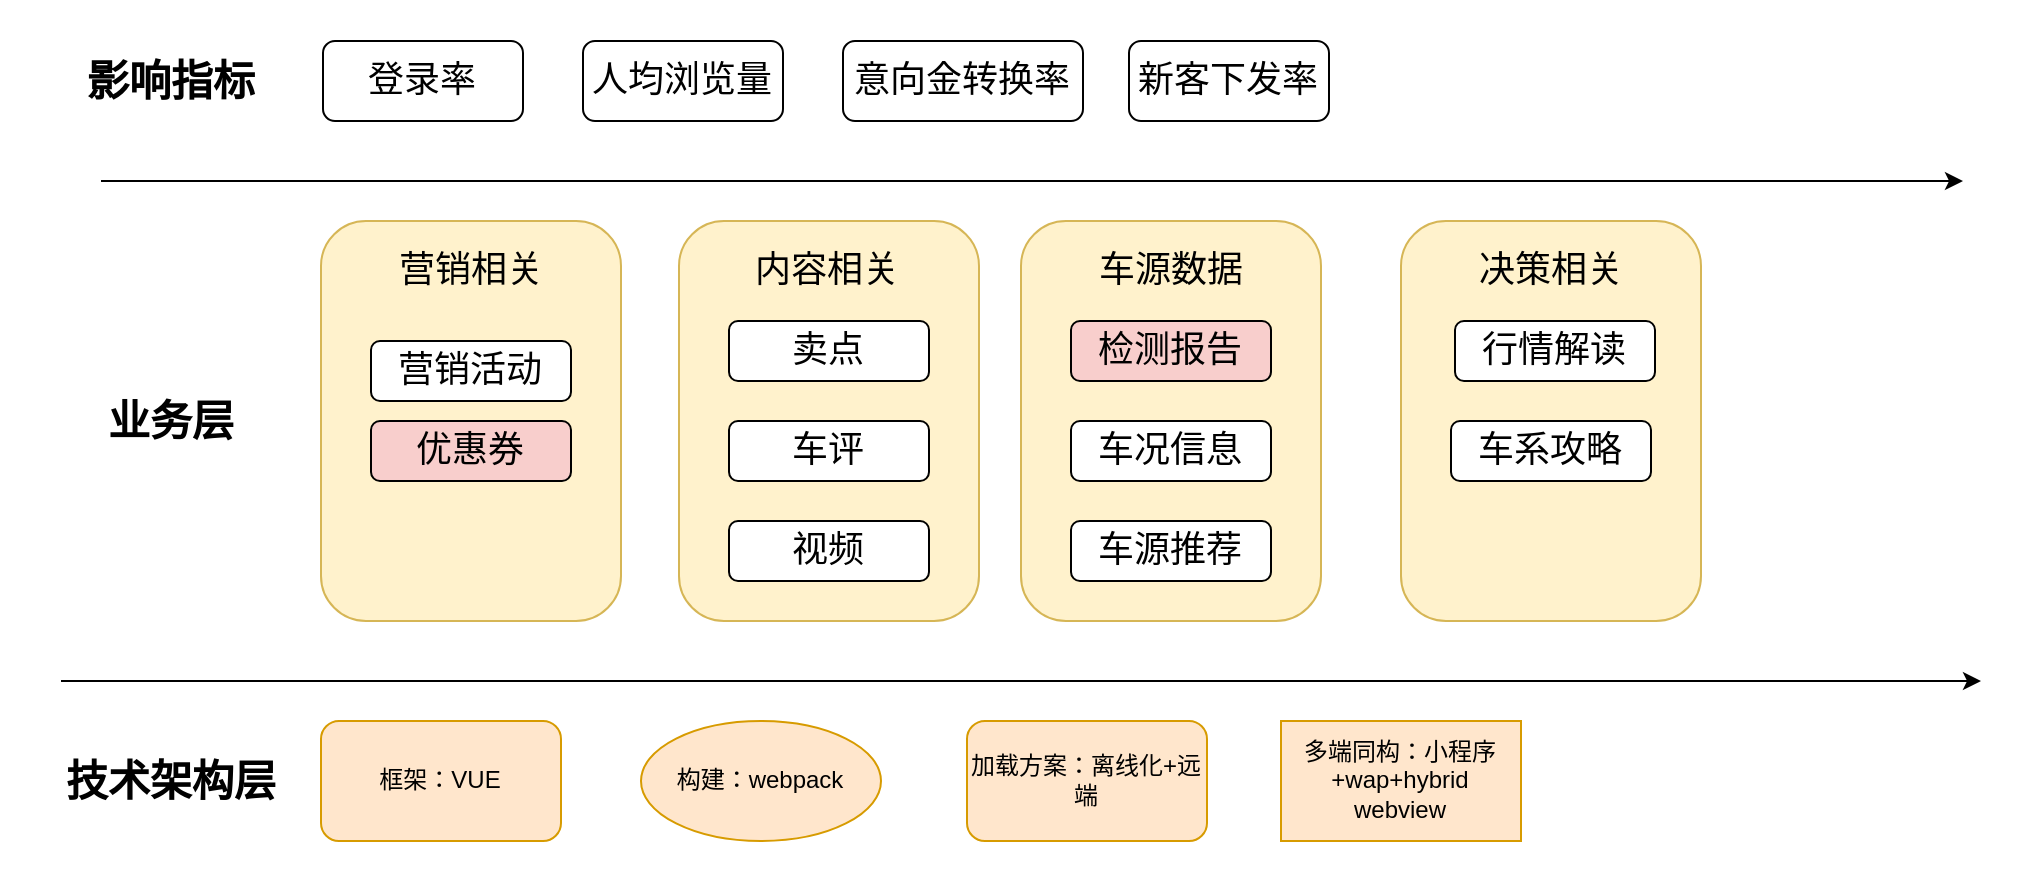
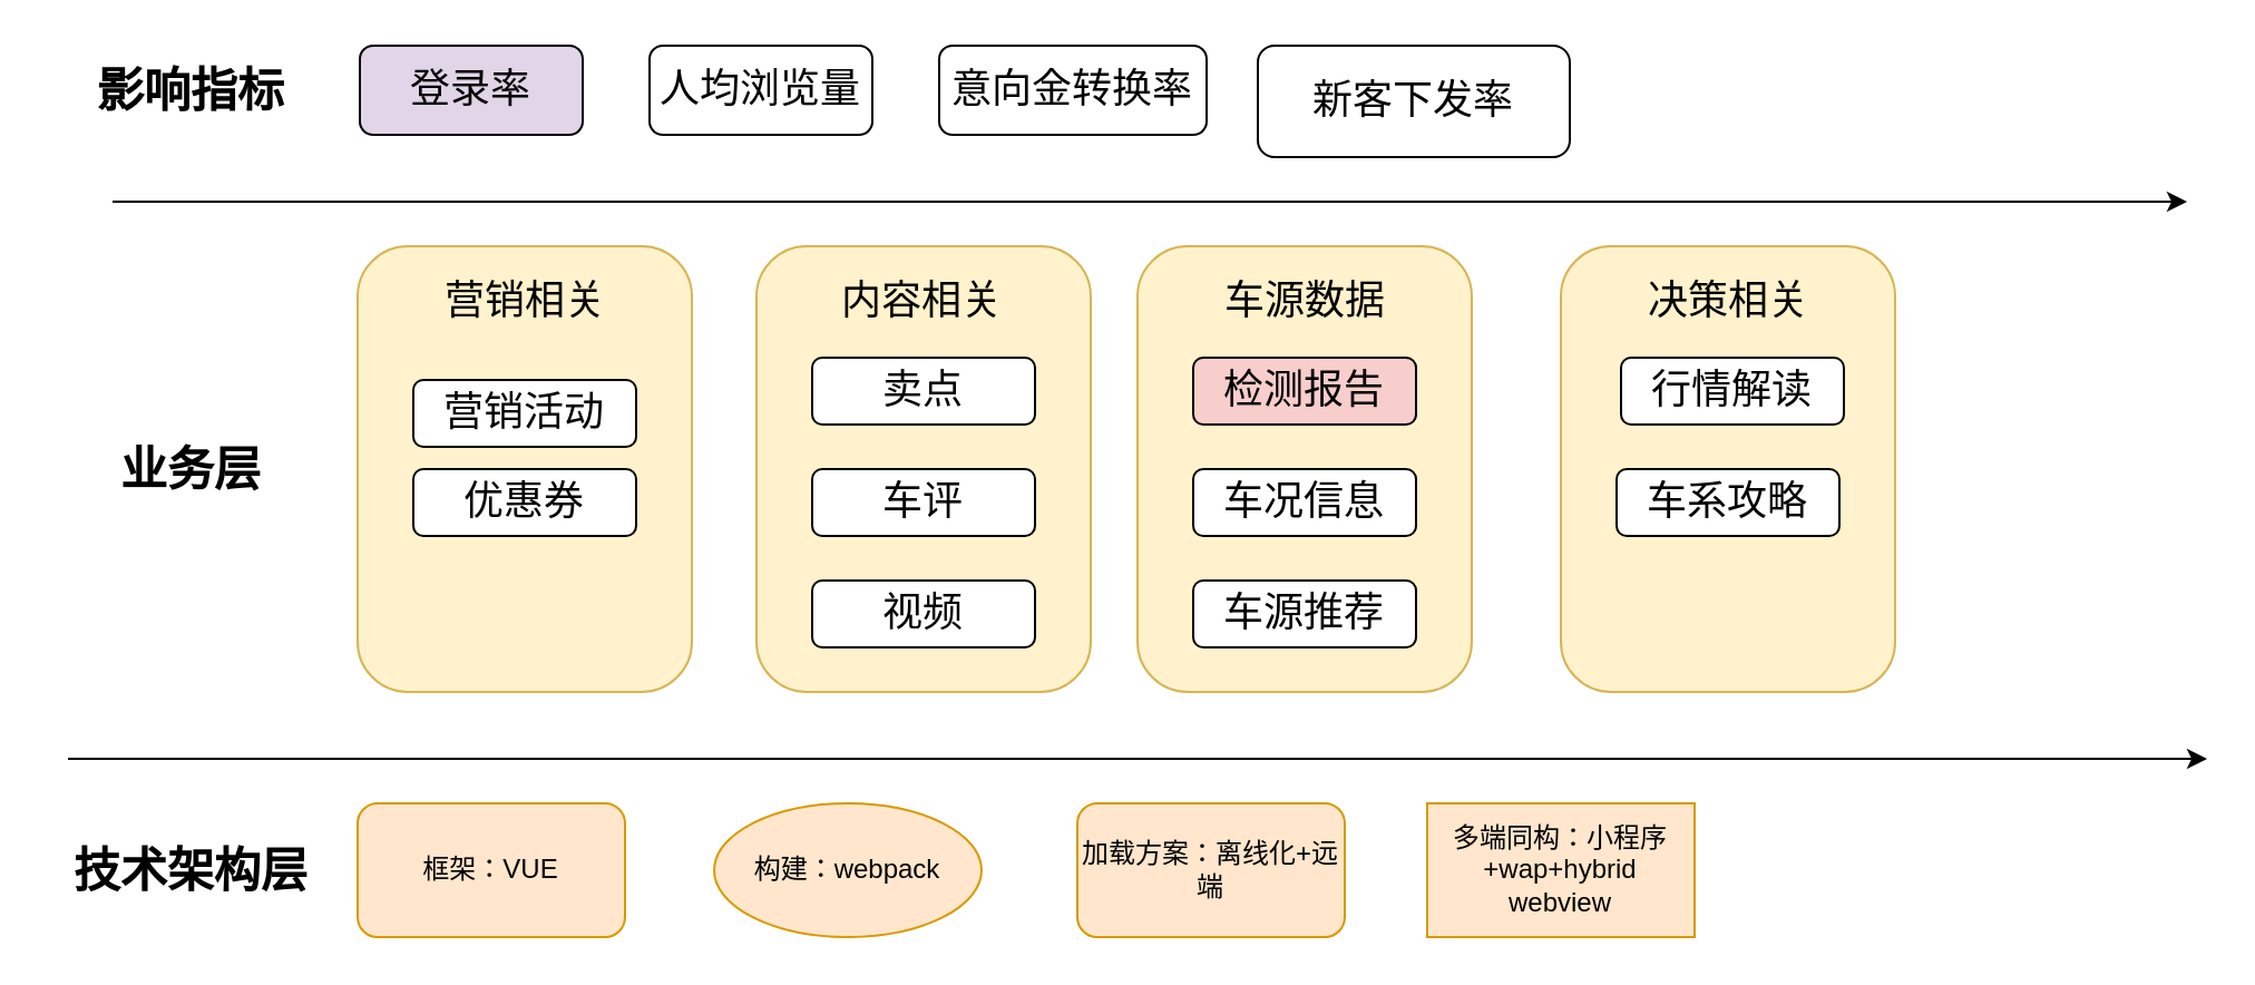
- <mxCell id="28" value="登录率" style="rounded=1;whiteSpace=wrap;html=1;fontSize=18;" vertex="1" parent="1"><mxGeometry x="161" y="20" width="100" height="40" as="geometry" /></mxCell>
+ <mxCell id="28" value="登录率" style="rounded=1;whiteSpace=wrap;html=1;fontSize=18;fillColor=#e1d5e7;" vertex="1" parent="1"><mxGeometry x="161" y="20" width="100" height="40" as="geometry" /></mxCell>
- <mxCell id="31" value="新客下发率" style="rounded=1;whiteSpace=wrap;html=1;fontSize=18;" vertex="1" parent="1"><mxGeometry x="564" y="20" width="100" height="40" as="geometry" /></mxCell>
+ <mxCell id="31" value="新客下发率" style="rounded=1;whiteSpace=wrap;html=1;fontSize=18;" vertex="1" parent="1"><mxGeometry x="564" y="20" width="140" height="50" as="geometry" /></mxCell>
- <mxCell id="11" value="优惠券" style="rounded=1;whiteSpace=wrap;html=1;fontSize=18;fillColor=#f8cecc;" vertex="1" parent="1"><mxGeometry x="185" y="210" width="100" height="30" as="geometry" /></mxCell>
+ <mxCell id="11" value="优惠券" style="rounded=1;whiteSpace=wrap;html=1;fontSize=18;" vertex="1" parent="1"><mxGeometry x="185" y="210" width="100" height="30" as="geometry" /></mxCell>
